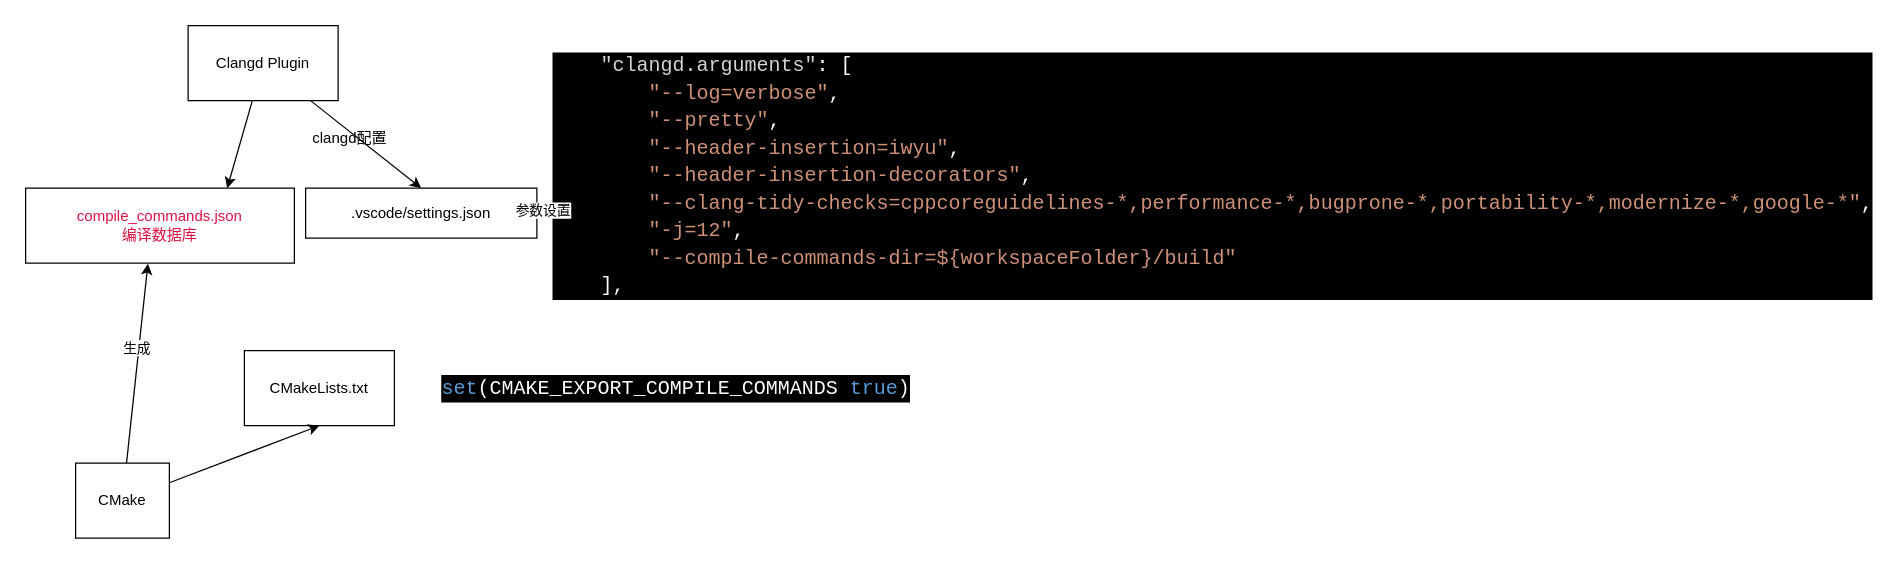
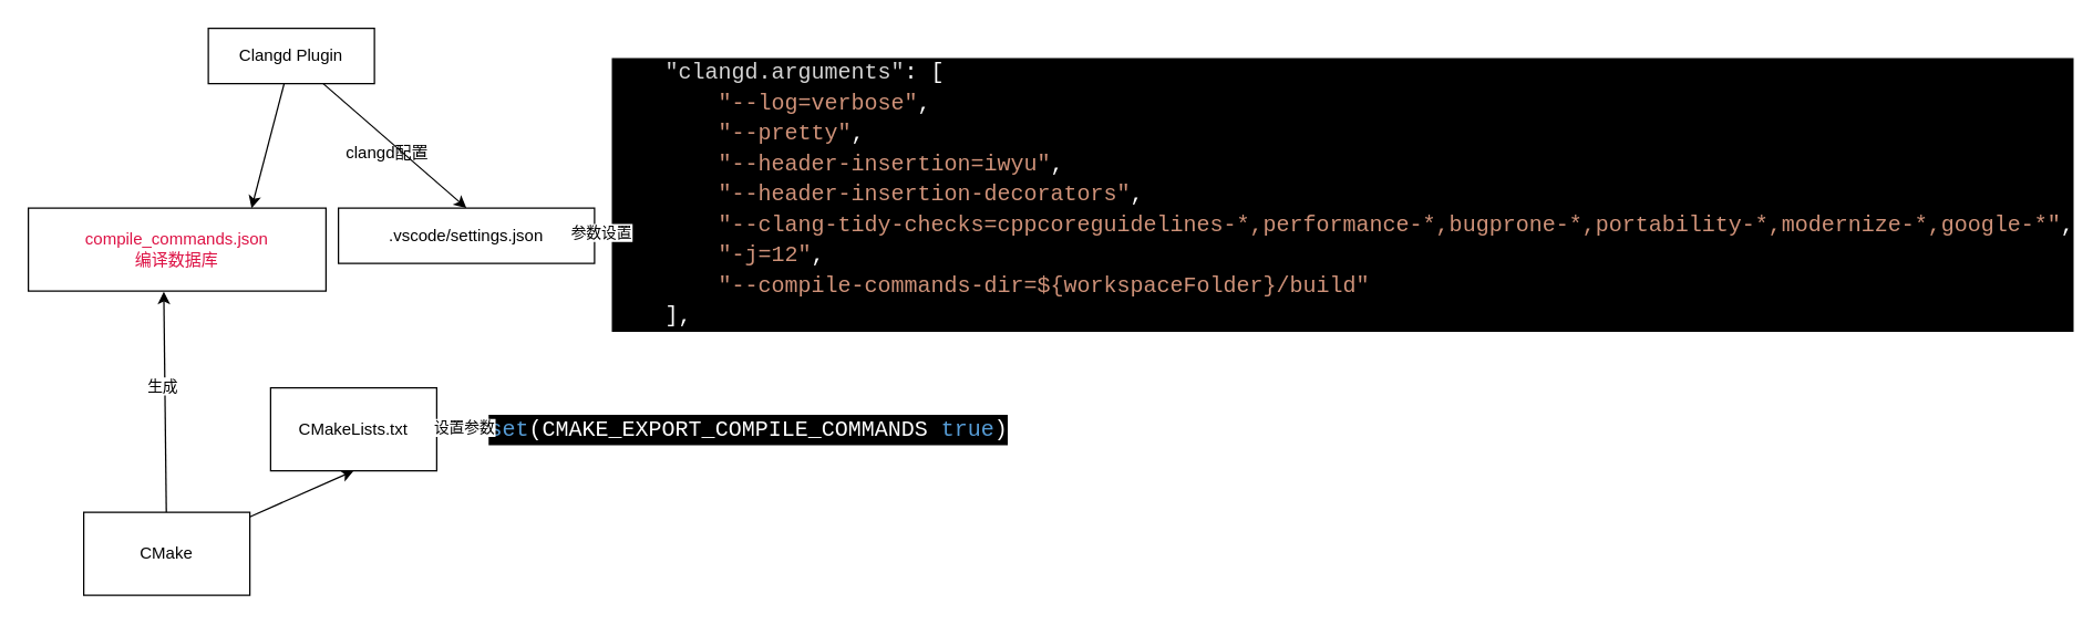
- <mxCell id="4" value="Clangd Plugin" style="whiteSpace=wrap;html=1;" vertex="1" parent="1"><mxGeometry x="150" y="20" width="120" height="60" as="geometry" /></mxCell>
+ <mxCell id="4" value="Clangd Plugin" style="whiteSpace=wrap;html=1;" vertex="1" parent="1"><mxGeometry x="150" y="20" width="120" height="40" as="geometry" /></mxCell>
+ <mxCell id="16" value="" style="endArrow=none;html=1;exitX=1;exitY=0.5;exitDx=0;exitDy=0;" edge="1" parent="1" source="10" target="15"><mxGeometry width="50" height="50" relative="1" as="geometry"><mxPoint x="310" y="330" as="sourcePoint" /><mxPoint x="360" y="280" as="targetPoint" /><Array as="points"><mxPoint x="320" y="310" /></Array></mxGeometry></mxCell>
+ <mxCell id="17" value="设置参数" style="edgeLabel;html=1;align=center;verticalAlign=middle;resizable=0;points=[];" vertex="1" connectable="0" parent="16"><mxGeometry x="0.074" y="2" relative="1" as="geometry"><mxPoint as="offset" /></mxGeometry></mxCell>
- <mxCell id="14" value="CMake" style="whiteSpace=wrap;html=1;" vertex="1" parent="1"><mxGeometry x="60" y="370" width="75" height="60" as="geometry" /></mxCell>
+ <mxCell id="14" value="CMake" style="whiteSpace=wrap;html=1;" vertex="1" parent="1"><mxGeometry x="60" y="370" width="120" height="60" as="geometry" /></mxCell>
